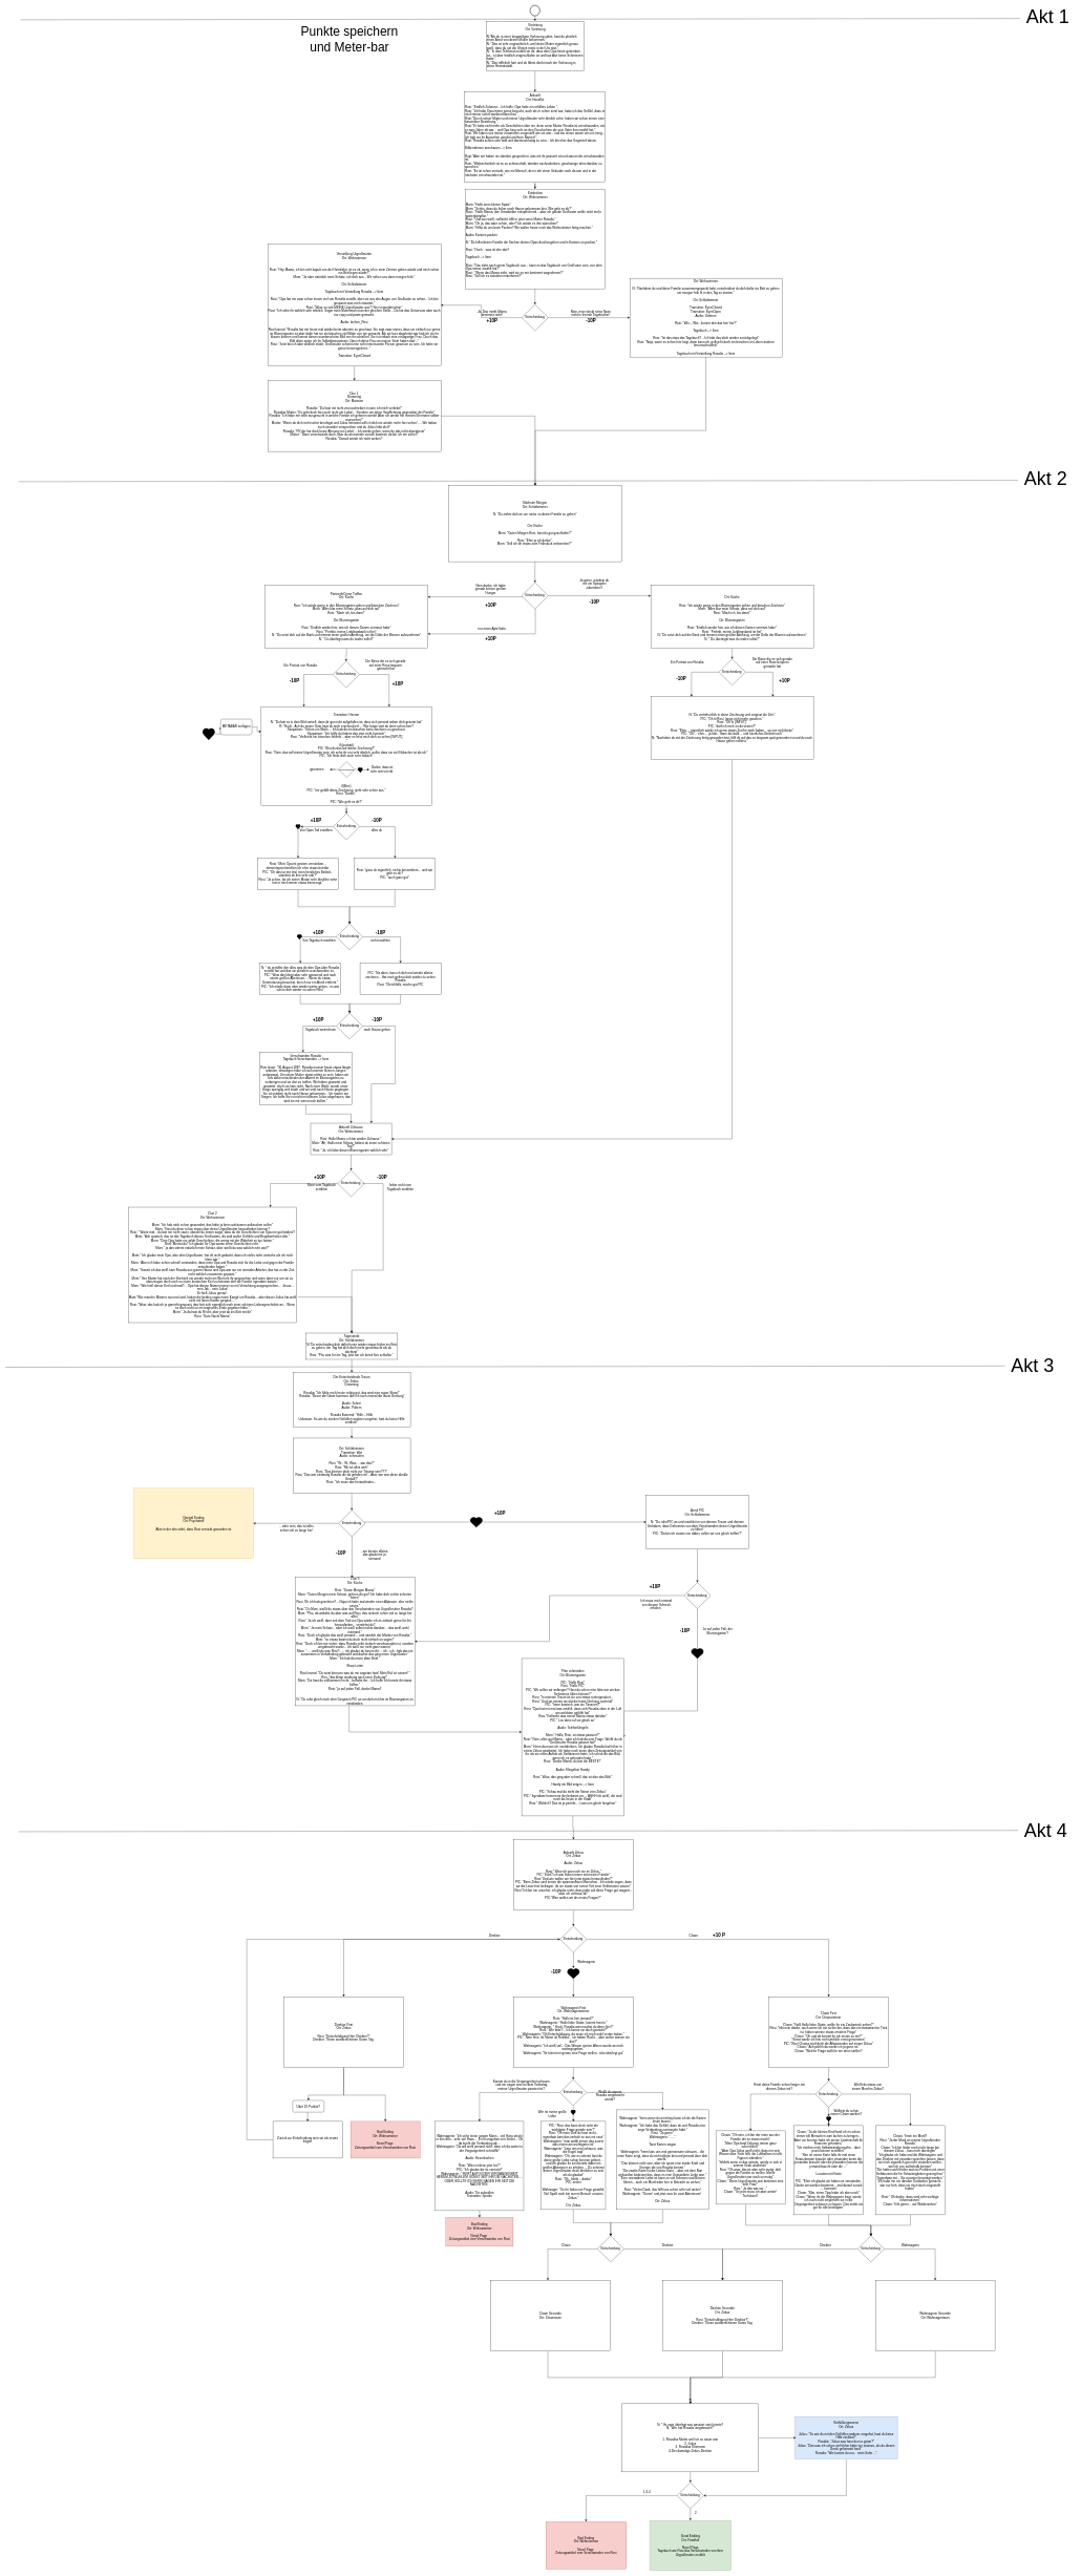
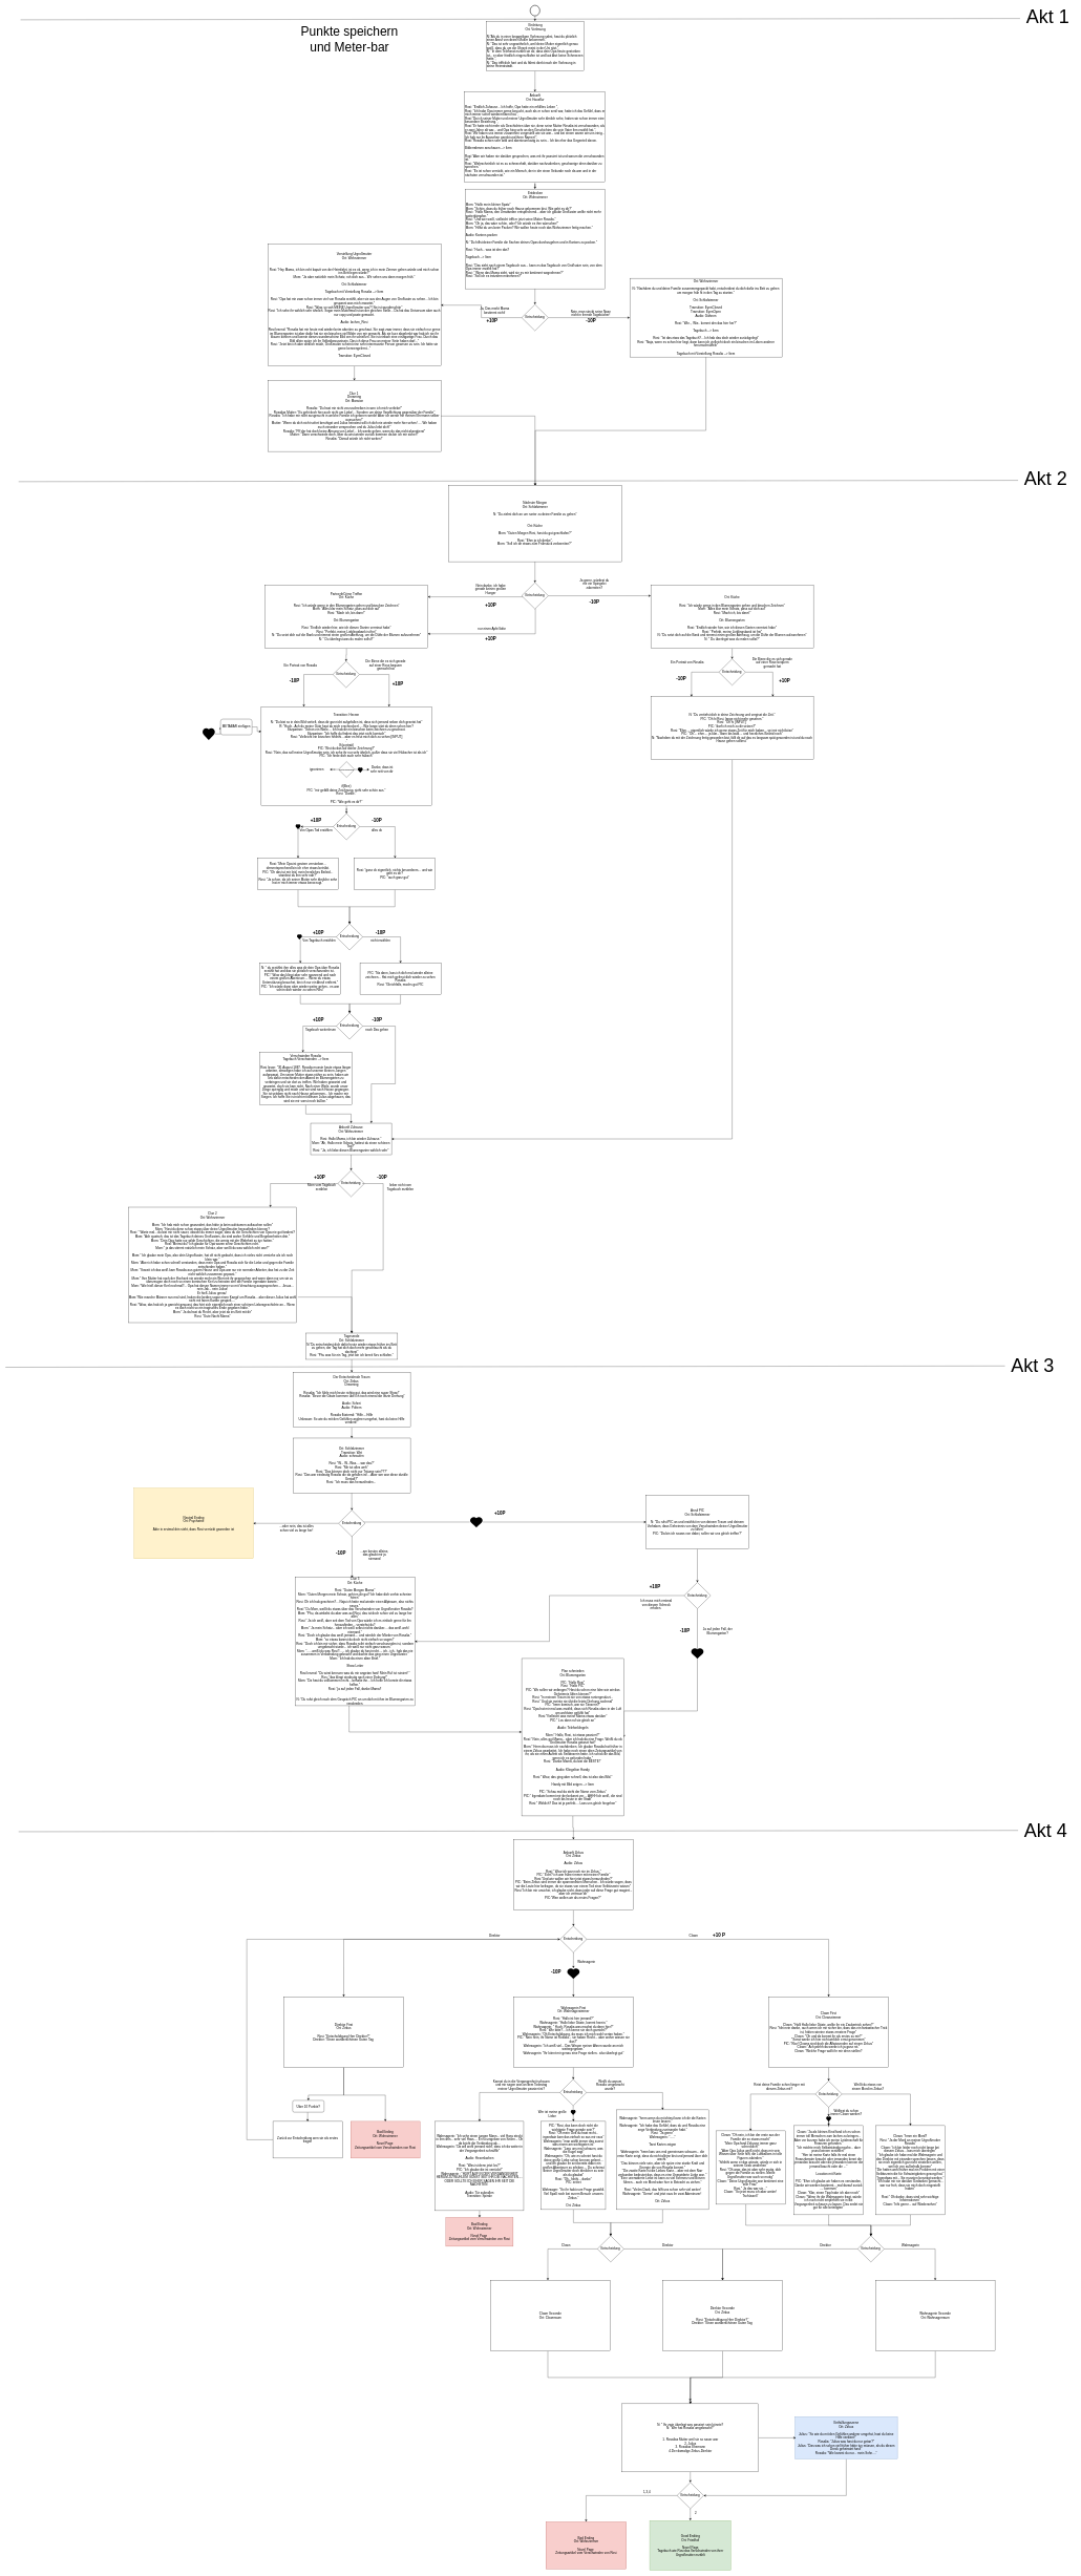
- <mxCell id="17" value="Ja, Das merkt Mama bestimmt nicht!" style="text;html=1;strokeColor=none;fillColor=none;align=center;verticalAlign=middle;whiteSpace=wrap;rounded=0;" parent="1" vertex="1"><mxGeometry x="1810" y="1179" width="130" height="30" as="geometry" /></mxCell>
+ <mxCell id="17" value="Ja, Das merkt Mama bestimmt nicht!" style="text;html=1;strokeColor=none;fillColor=none;align=center;verticalAlign=middle;whiteSpace=wrap;rounded=0;" parent="1" vertex="1"><mxGeometry x="1820" y="1169" width="130" height="30" as="geometry" /></mxCell>
- <mxCell id="81" value="nach Hause gehen" style="text;html=1;strokeColor=none;fillColor=none;align=center;verticalAlign=middle;whiteSpace=wrap;rounded=0;" parent="1" vertex="1"><mxGeometry x="1371.61" y="3910" width="130" height="30" as="geometry" /></mxCell>
+ <mxCell id="81" value="nach Das gehen" style="text;html=1;strokeColor=none;fillColor=none;align=center;verticalAlign=middle;whiteSpace=wrap;rounded=0;" parent="1" vertex="1"><mxGeometry x="1371.61" y="3910" width="130" height="30" as="geometry" /></mxCell>
- <mxCell id="108" value="Neutral Ending&lt;br&gt;Ort: Psychatrie&lt;br&gt;&lt;br&gt;Akte in der drin steht, dass Rosi verrückt geworden ist" style="rounded=0;whiteSpace=wrap;html=1;fillColor=#fff2cc;strokeColor=#d6b656;" parent="1" vertex="1"><mxGeometry x="510" y="5670.5" width="455" height="269" as="geometry" /></mxCell>
+ <mxCell id="108" value="Neutral Ending&lt;br&gt;Ort: Psychatrie&lt;br&gt;&lt;br&gt;Akte in erstmal drin steht, dass Rosi verrückt geworden ist" style="rounded=0;whiteSpace=wrap;html=1;fillColor=#fff2cc;strokeColor=#d6b656;" parent="1" vertex="1"><mxGeometry x="510" y="5670.5" width="455" height="269" as="geometry" /></mxCell>
- <mxCell id="191" value="Weißt du warum Rosalia umgebracht wurde?" style="text;html=1;strokeColor=none;fillColor=none;align=center;verticalAlign=middle;whiteSpace=wrap;rounded=0;" parent="1" vertex="1"><mxGeometry x="2260" y="7970" width="130" height="30" as="geometry" /></mxCell>
+ <mxCell id="191" value="Weißt du warum Rosalia umgebracht wurde?" style="text;html=1;strokeColor=none;fillColor=none;align=center;verticalAlign=middle;whiteSpace=wrap;rounded=0;" parent="1" vertex="1"><mxGeometry x="2260" y="7930" width="130" height="30" as="geometry" /></mxCell>
